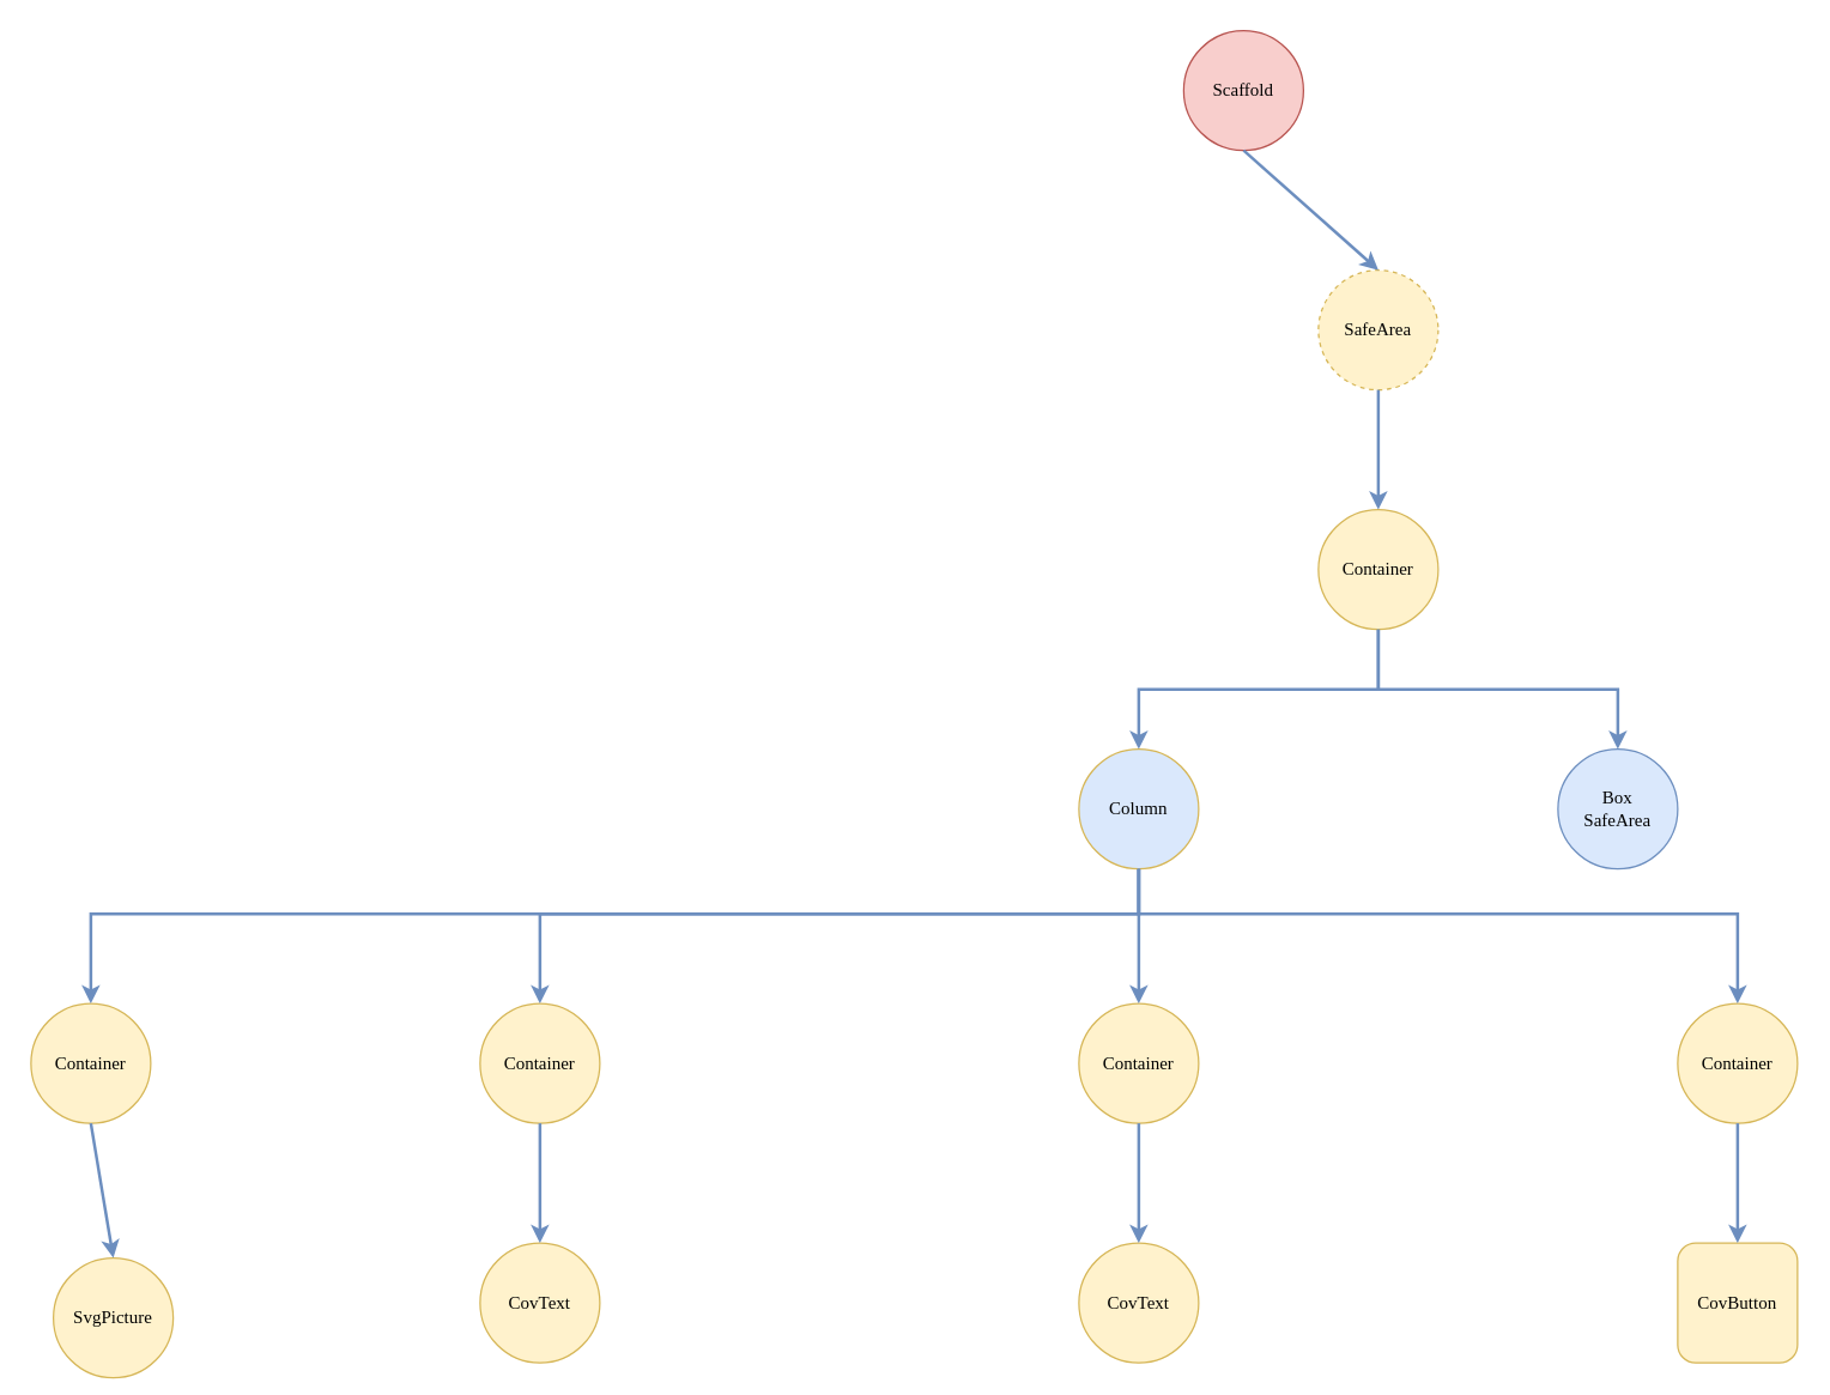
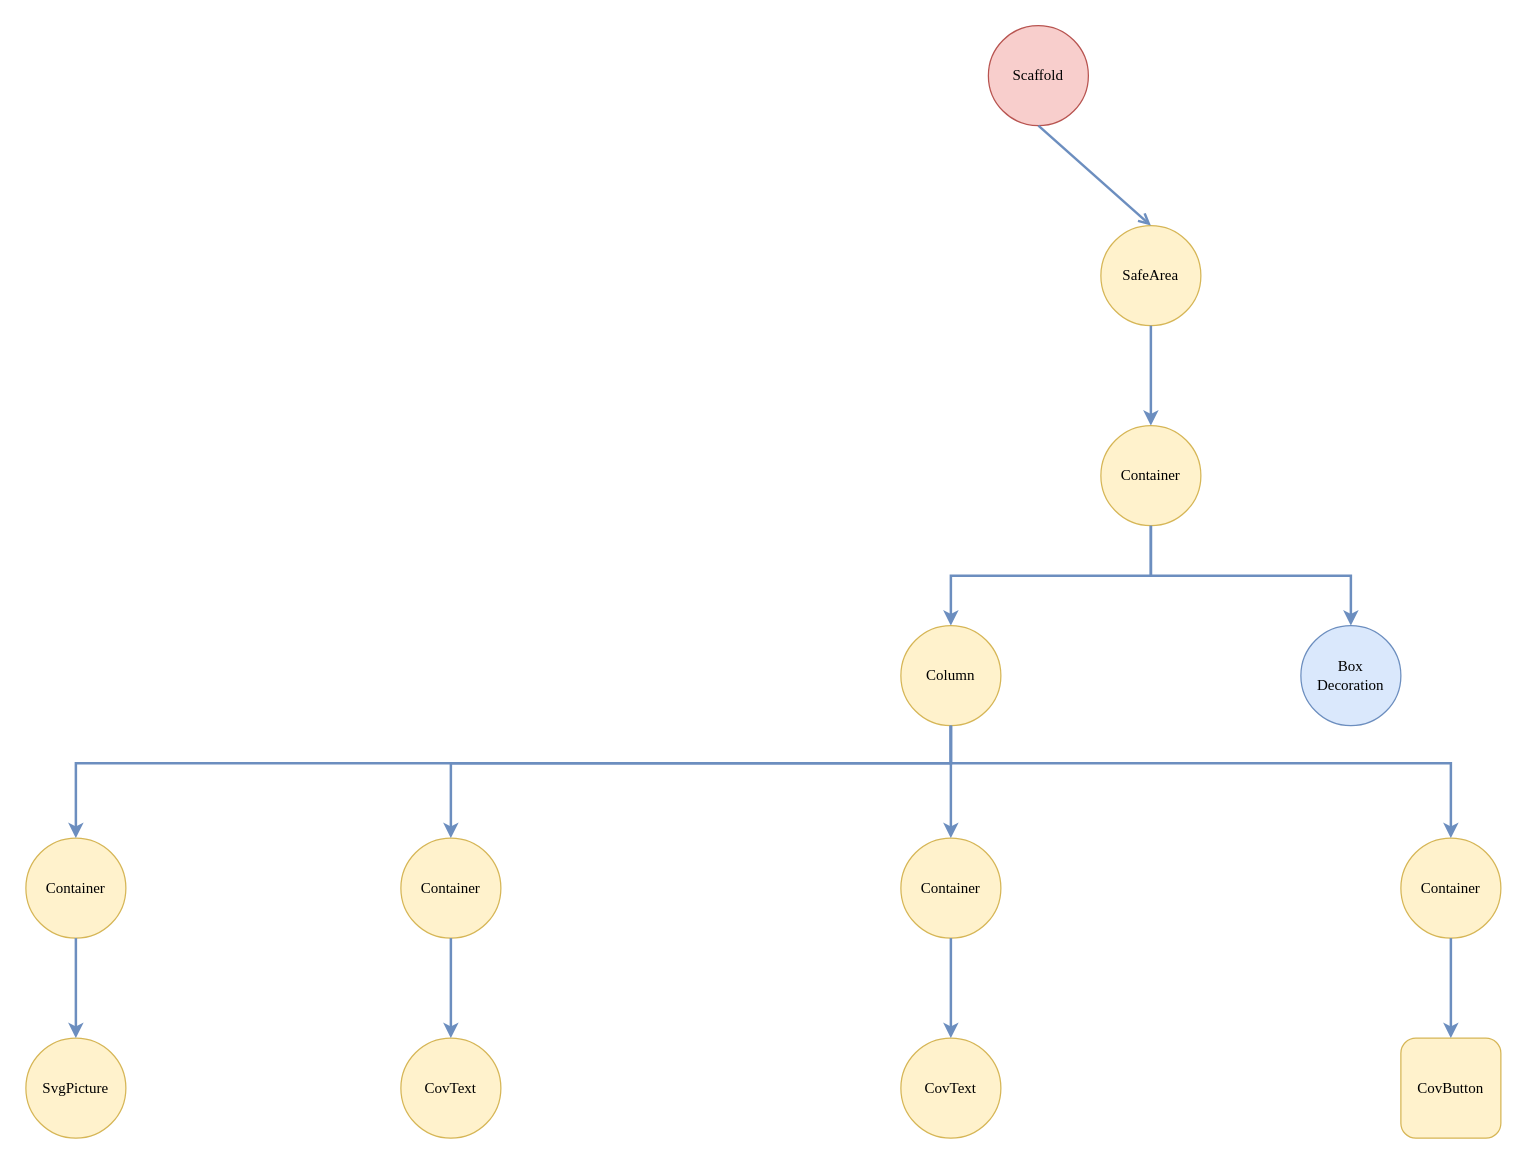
- <mxCell id="13" value="" style="endArrow=classic;html=1;fontFamily=Verdana;exitX=0.5;exitY=1;exitDx=0;exitDy=0;entryX=0.5;entryY=0;entryDx=0;entryDy=0;strokeWidth=2;fillColor=#dae8fc;strokeColor=#6c8ebf;" parent="1" source="2" target="3" edge="1"><mxGeometry width="50" height="50" relative="1" as="geometry"><mxPoint x="880" y="310" as="sourcePoint" /><mxPoint x="930" y="260" as="targetPoint" /></mxGeometry></mxCell>
+ <mxCell id="13" value="" style="endArrow=open;html=1;fontFamily=Verdana;exitX=0.5;exitY=1;exitDx=0;exitDy=0;entryX=0.5;entryY=0;entryDx=0;entryDy=0;strokeWidth=2;fillColor=#dae8fc;strokeColor=#6c8ebf;" parent="1" source="2" target="3" edge="1"><mxGeometry width="50" height="50" relative="1" as="geometry"><mxPoint x="880" y="310" as="sourcePoint" /><mxPoint x="930" y="260" as="targetPoint" /></mxGeometry></mxCell>
- <mxCell id="3" value="SafeArea" style="ellipse;whiteSpace=wrap;html=1;aspect=fixed;fontFamily=Verdana;fillColor=#fff2cc;strokeColor=#d6b656;dashed=1;" parent="1" vertex="1"><mxGeometry x="880" y="180" width="80" height="80" as="geometry" /></mxCell>
+ <mxCell id="3" value="SafeArea" style="ellipse;whiteSpace=wrap;html=1;aspect=fixed;fontFamily=Verdana;fillColor=#fff2cc;strokeColor=#d6b656;" parent="1" vertex="1"><mxGeometry x="880" y="180" width="80" height="80" as="geometry" /></mxCell>
- <mxCell id="6" value="Column" style="ellipse;whiteSpace=wrap;html=1;aspect=fixed;fontFamily=Verdana;fillColor=#dae8fc;strokeColor=#d6b656;" parent="1" vertex="1"><mxGeometry x="720" y="500" width="80" height="80" as="geometry" /></mxCell>
+ <mxCell id="6" value="Column" style="ellipse;whiteSpace=wrap;html=1;aspect=fixed;fontFamily=Verdana;fillColor=#fff2cc;strokeColor=#d6b656;" parent="1" vertex="1"><mxGeometry x="720" y="500" width="80" height="80" as="geometry" /></mxCell>
- <mxCell id="4" value="&lt;div&gt;Box&lt;/div&gt;&lt;div&gt;SafeArea&lt;br&gt;&lt;/div&gt;" style="ellipse;whiteSpace=wrap;html=1;aspect=fixed;fontFamily=Verdana;fillColor=#dae8fc;strokeColor=#6c8ebf;" parent="1" vertex="1"><mxGeometry x="1040" y="500" width="80" height="80" as="geometry" /></mxCell>
+ <mxCell id="4" value="&lt;div&gt;Box&lt;/div&gt;&lt;div&gt;Decoration&lt;br&gt;&lt;/div&gt;" style="ellipse;whiteSpace=wrap;html=1;aspect=fixed;fontFamily=Verdana;fillColor=#dae8fc;strokeColor=#6c8ebf;" parent="1" vertex="1"><mxGeometry x="1040" y="500" width="80" height="80" as="geometry" /></mxCell>
- <mxCell id="9" value="&lt;div&gt;SvgPicture&lt;/div&gt;" style="ellipse;whiteSpace=wrap;html=1;aspect=fixed;fontFamily=Verdana;fillColor=#fff2cc;strokeColor=#d6b656;" parent="1" vertex="1"><mxGeometry x="35" y="840" width="80" height="80" as="geometry" /></mxCell>
+ <mxCell id="9" value="&lt;div&gt;SvgPicture&lt;/div&gt;" style="ellipse;whiteSpace=wrap;html=1;aspect=fixed;fontFamily=Verdana;fillColor=#fff2cc;strokeColor=#d6b656;" parent="1" vertex="1"><mxGeometry x="20" y="830" width="80" height="80" as="geometry" /></mxCell>
